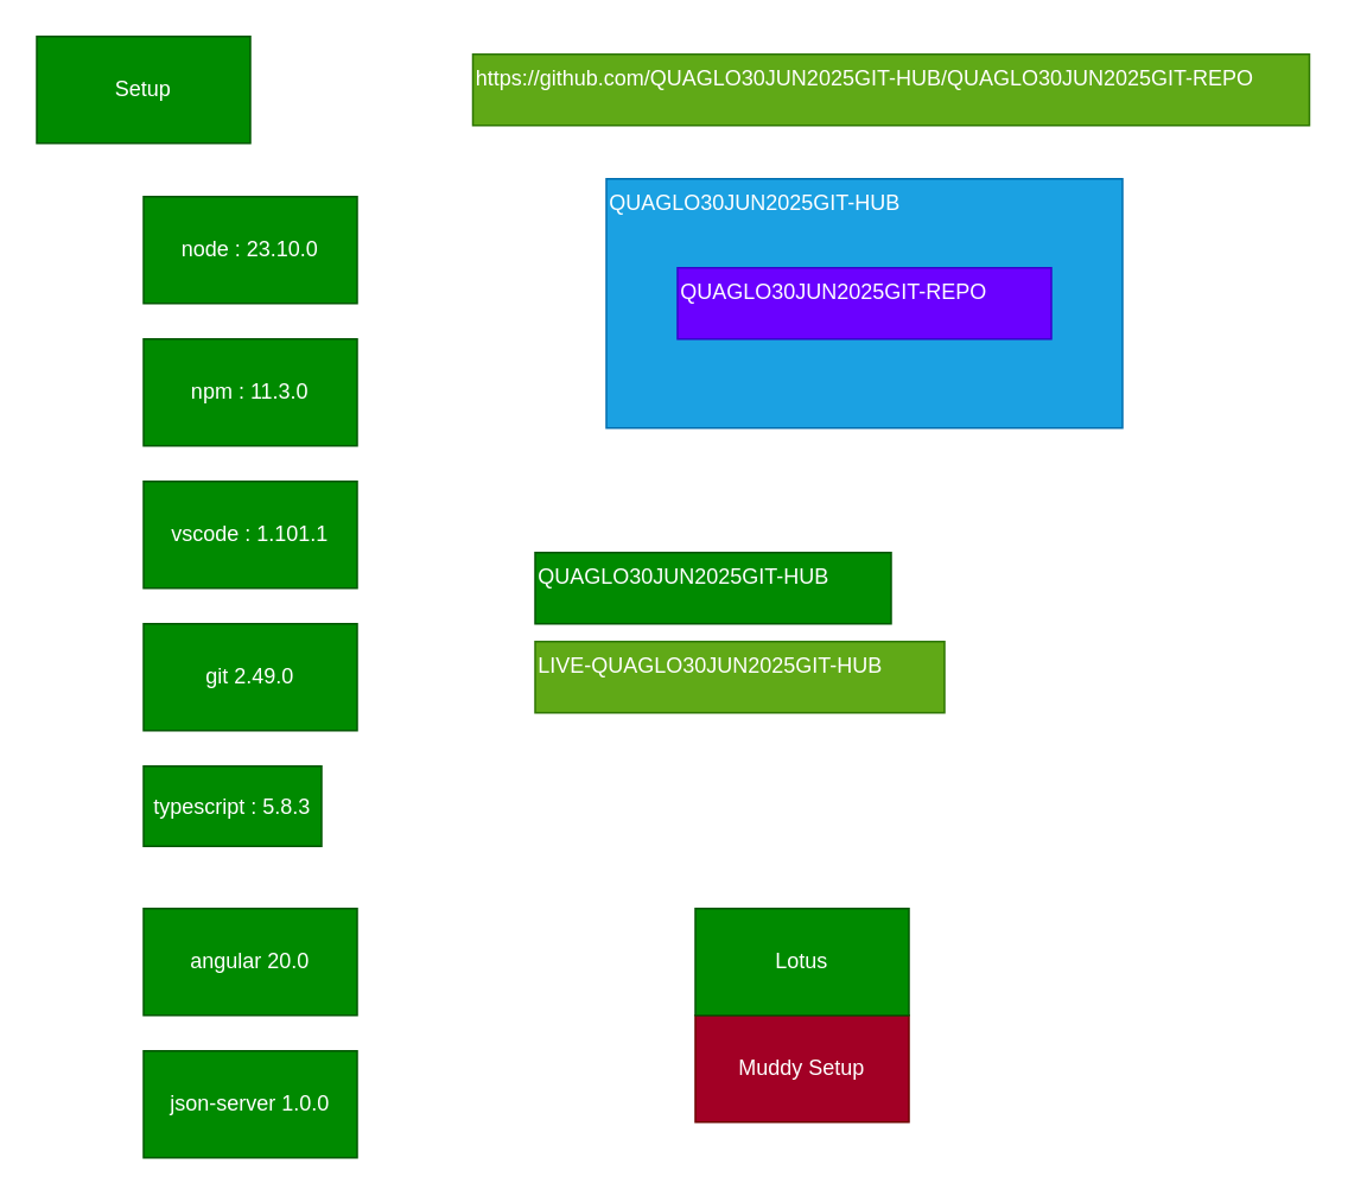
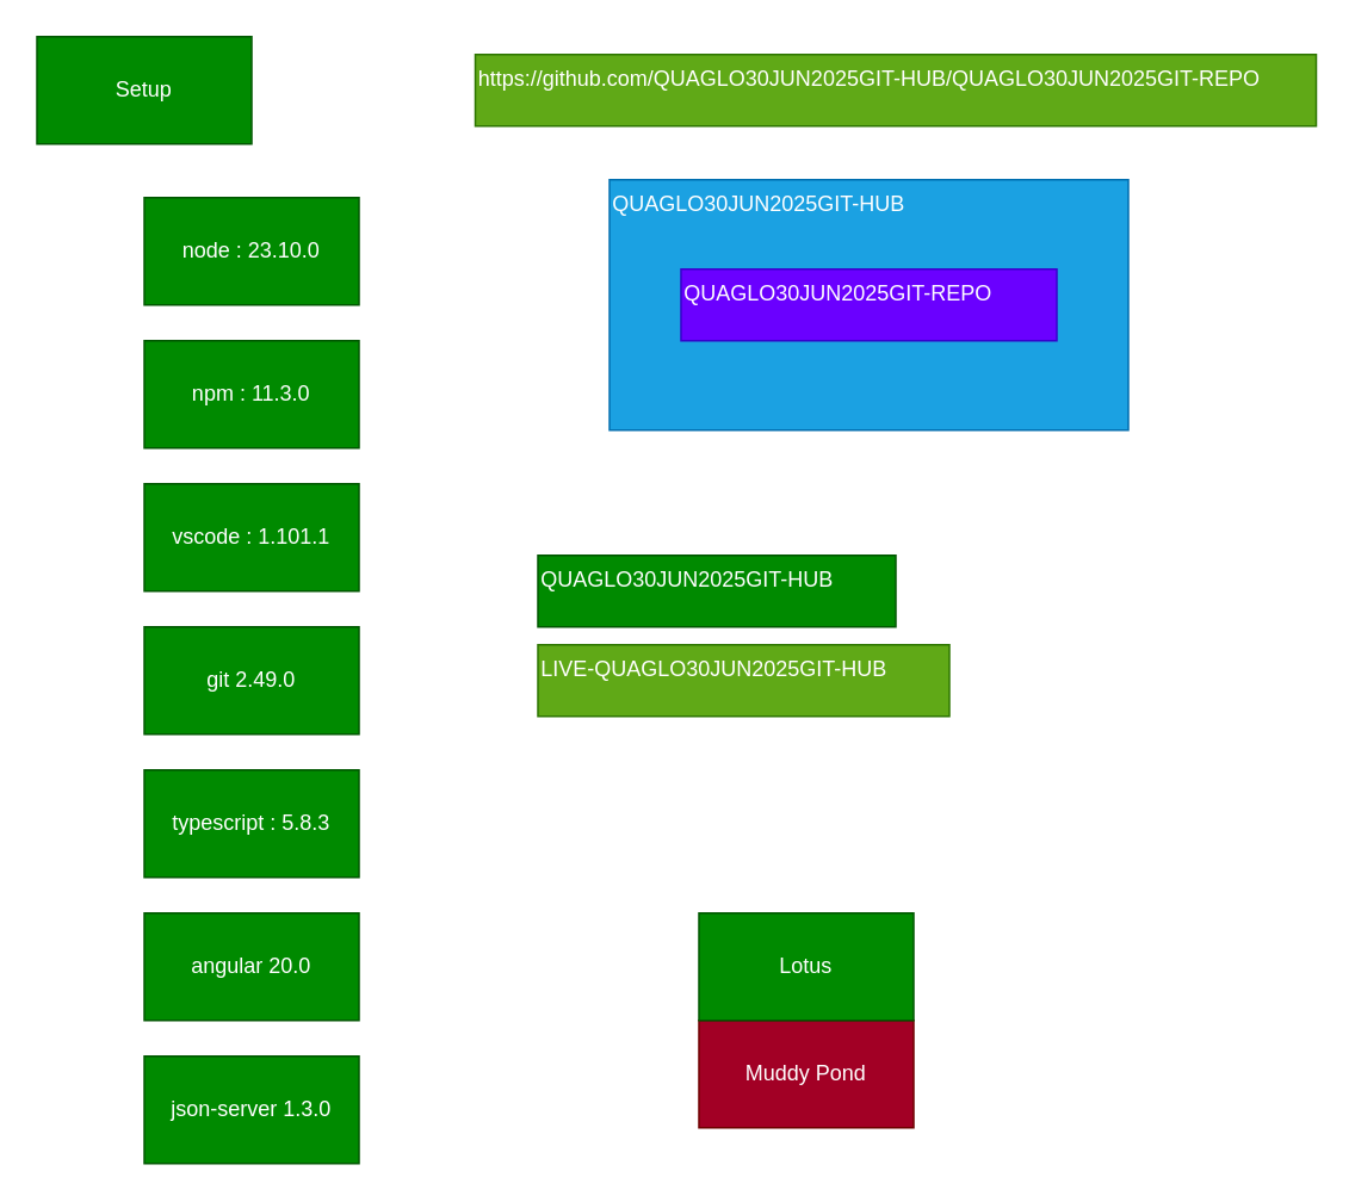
- <mxCell id="8" value="typescript : 5.8.3" style="rounded=0;whiteSpace=wrap;html=1;fillColor=#008a00;fontColor=#ffffff;strokeColor=#005700;" parent="1" vertex="1"><mxGeometry x="80" y="430" width="100" height="45" as="geometry" /></mxCell>
+ <mxCell id="8" value="typescript : 5.8.3" style="rounded=0;whiteSpace=wrap;html=1;fillColor=#008a00;fontColor=#ffffff;strokeColor=#005700;" parent="1" vertex="1"><mxGeometry x="80" y="430" width="120" height="60" as="geometry" /></mxCell>
- <mxCell id="15" value="Muddy Setup" style="rounded=0;whiteSpace=wrap;html=1;fillColor=#a20025;fontColor=#ffffff;strokeColor=#6F0000;" vertex="1" parent="1"><mxGeometry x="390" y="570" width="120" height="60" as="geometry" /></mxCell>
+ <mxCell id="15" value="Muddy Pond" style="rounded=0;whiteSpace=wrap;html=1;fillColor=#a20025;fontColor=#ffffff;strokeColor=#6F0000;" vertex="1" parent="1"><mxGeometry x="390" y="570" width="120" height="60" as="geometry" /></mxCell>
- <mxCell id="10" value="json-server 1.0.0" style="rounded=0;whiteSpace=wrap;html=1;fillColor=#008a00;fontColor=#ffffff;strokeColor=#005700;" parent="1" vertex="1"><mxGeometry x="80" y="590" width="120" height="60" as="geometry" /></mxCell>
+ <mxCell id="10" value="json-server 1.3.0" style="rounded=0;whiteSpace=wrap;html=1;fillColor=#008a00;fontColor=#ffffff;strokeColor=#005700;" parent="1" vertex="1"><mxGeometry x="80" y="590" width="120" height="60" as="geometry" /></mxCell>
